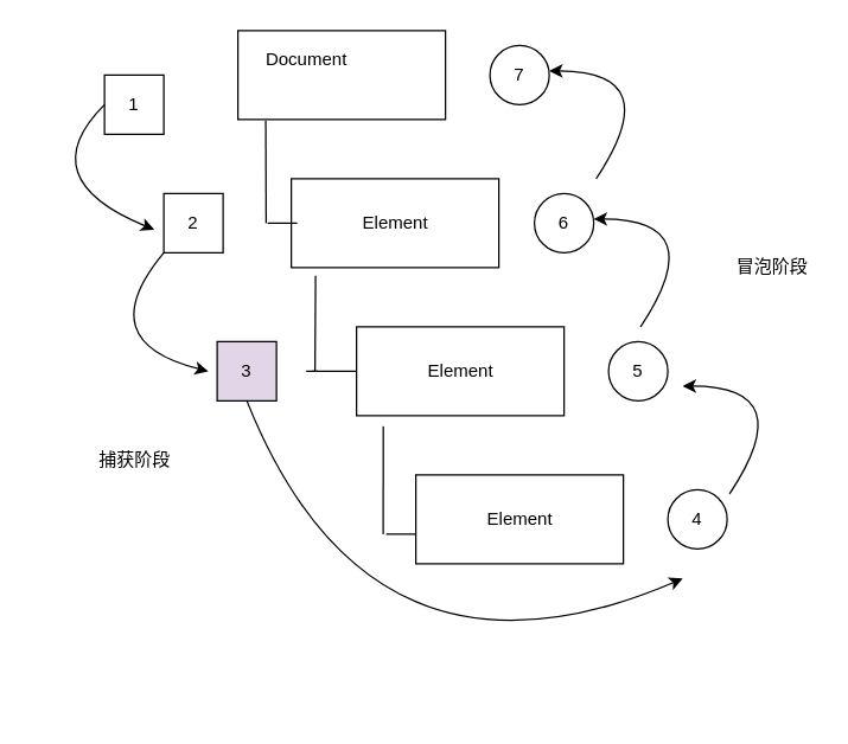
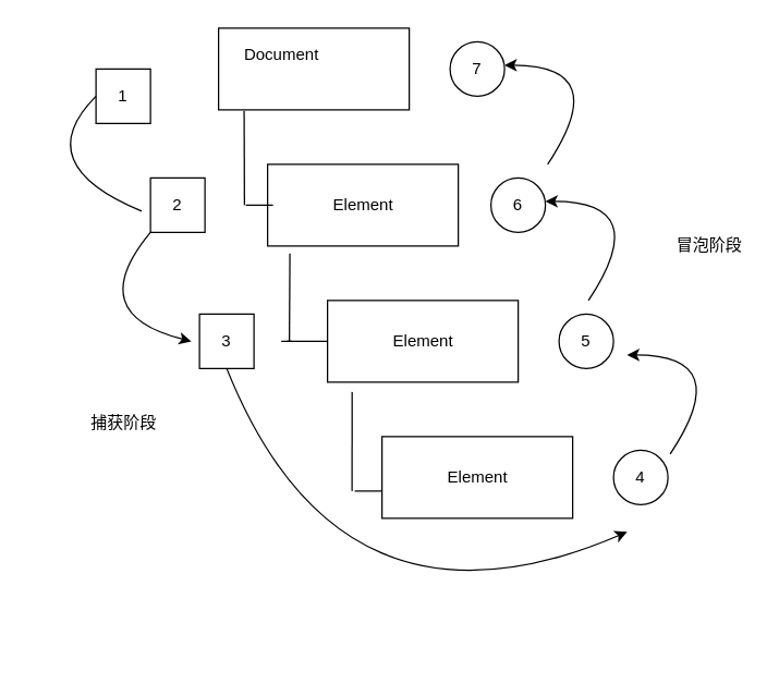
- <mxCell id="20" value="" style="endArrow=classic;html=1;curved=1;exitX=0;exitY=0.5;exitDx=0;exitDy=0;entryX=-0.16;entryY=0.61;entryDx=0;entryDy=0;entryPerimeter=0;" edge="1" parent="1" source="17" target="18"><mxGeometry width="50" height="50" relative="1" as="geometry"><mxPoint x="370" y="190" as="sourcePoint" /><mxPoint x="420" y="140" as="targetPoint" /><Array as="points"><mxPoint x="20" y="120" /></Array></mxGeometry></mxCell>
+ <mxCell id="20" value="" style="endArrow=none;html=1;curved=1;exitX=0;exitY=0.5;exitDx=0;exitDy=0;entryX=-0.16;entryY=0.61;entryDx=0;entryDy=0;entryPerimeter=0;" edge="1" parent="1" source="17" target="18"><mxGeometry width="50" height="50" relative="1" as="geometry"><mxPoint x="370" y="190" as="sourcePoint" /><mxPoint x="420" y="140" as="targetPoint" /><Array as="points"><mxPoint x="20" y="120" /></Array></mxGeometry></mxCell>
- <mxCell id="19" value="3" style="whiteSpace=wrap;html=1;aspect=fixed;fillColor=#e1d5e7;" vertex="1" parent="1"><mxGeometry x="146" y="230" width="40" height="40" as="geometry" /></mxCell>
+ <mxCell id="19" value="3" style="whiteSpace=wrap;html=1;aspect=fixed;" vertex="1" parent="1"><mxGeometry x="146" y="230" width="40" height="40" as="geometry" /></mxCell>
